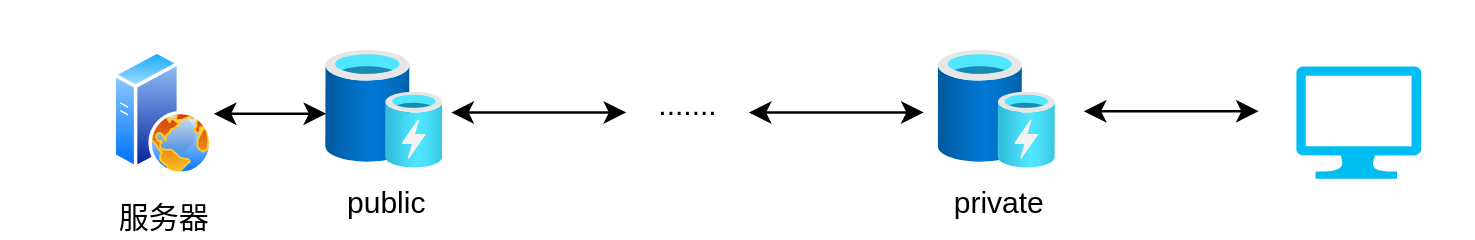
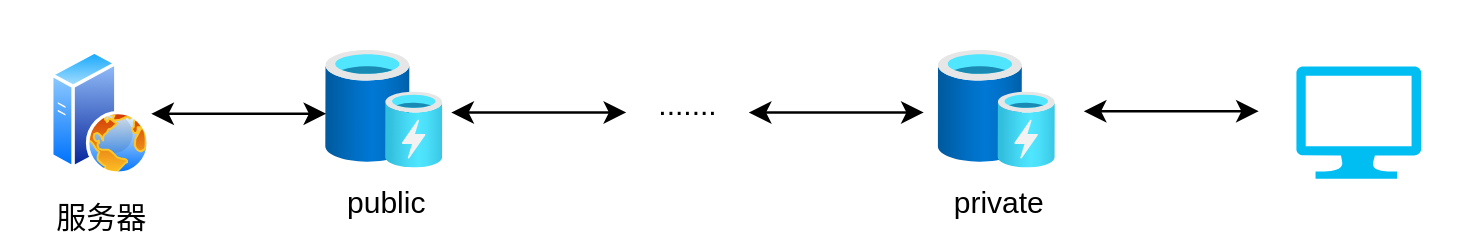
- <mxCell id="2" value="服务器" style="aspect=fixed;perimeter=ellipsePerimeter;html=1;align=center;shadow=0;dashed=0;spacingTop=3;image;image=img/lib/active_directory/web_server.svg;" vertex="1" parent="1"><mxGeometry x="45" y="20" width="40" height="50" as="geometry" /></mxCell>
+ <mxCell id="2" value="服务器" style="aspect=fixed;perimeter=ellipsePerimeter;html=1;align=center;shadow=0;dashed=0;spacingTop=3;image;image=img/lib/active_directory/web_server.svg;" vertex="1" parent="1"><mxGeometry x="20" y="20" width="40" height="50" as="geometry" /></mxCell>
